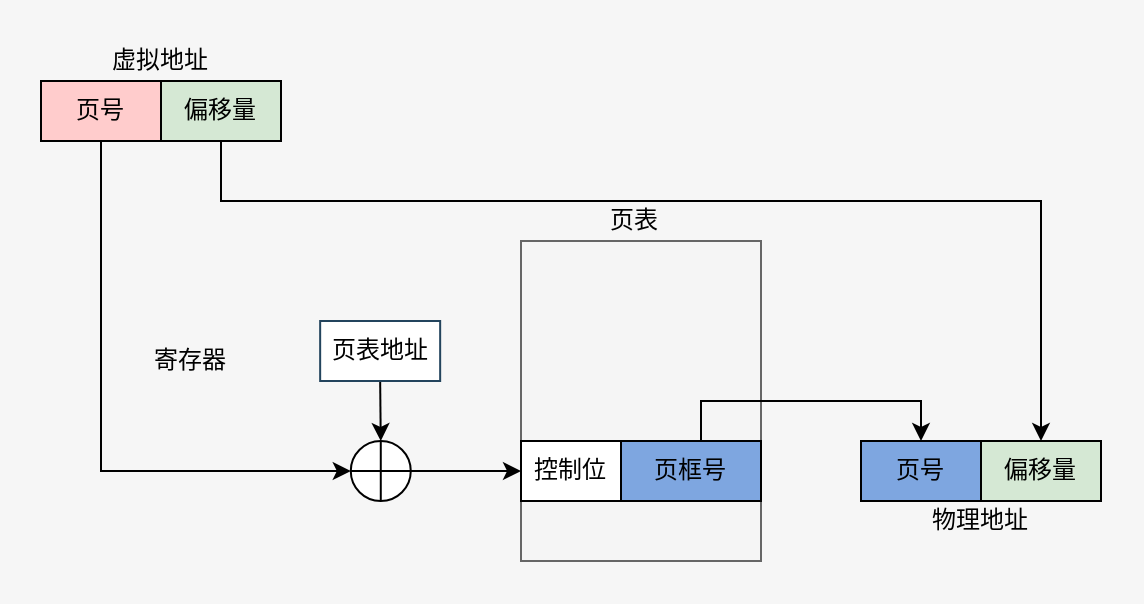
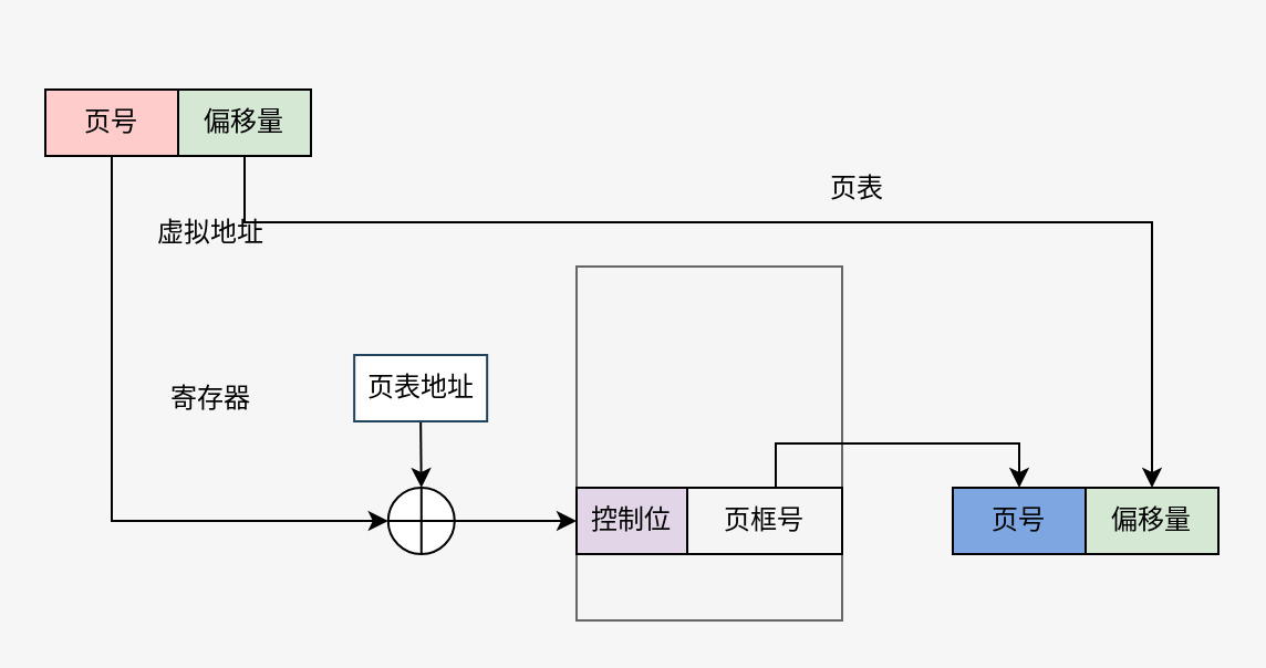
- <mxCell id="18" value="虚拟地址" style="text;html=1;strokeColor=none;fillColor=none;align=center;verticalAlign=middle;whiteSpace=wrap;rounded=0;" vertex="1" parent="1"><mxGeometry x="53" y="20" width="54" height="20" as="geometry" /></mxCell>
+ <mxCell id="18" value="虚拟地址" style="text;html=1;strokeColor=none;fillColor=none;align=center;verticalAlign=middle;whiteSpace=wrap;rounded=0;" vertex="1" parent="1"><mxGeometry x="68" y="95" width="54" height="20" as="geometry" /></mxCell>
- <mxCell id="20" value="页表" style="text;html=1;strokeColor=none;fillColor=none;align=center;verticalAlign=middle;whiteSpace=wrap;rounded=0;" vertex="1" parent="1"><mxGeometry x="290.26" y="100" width="54" height="20" as="geometry" /></mxCell>
+ <mxCell id="20" value="页表" style="text;html=1;strokeColor=none;fillColor=none;align=center;verticalAlign=middle;whiteSpace=wrap;rounded=0;" vertex="1" parent="1"><mxGeometry x="360.26" y="75" width="54" height="20" as="geometry" /></mxCell>
- <mxCell id="15" value="控制位" style="rounded=0;whiteSpace=wrap;html=1;" vertex="1" parent="12"><mxGeometry y="100" width="50" height="30.0" as="geometry" /></mxCell>
+ <mxCell id="15" value="控制位" style="rounded=0;whiteSpace=wrap;html=1;fillColor=#e1d5e7;" vertex="1" parent="12"><mxGeometry y="100" width="50" height="30.0" as="geometry" /></mxCell>
- <mxCell id="16" value="页框号" style="rounded=0;whiteSpace=wrap;html=1;fillColor=#7EA6E0;" vertex="1" parent="12"><mxGeometry x="50" y="100" width="70" height="30.0" as="geometry" /></mxCell>
+ <mxCell id="16" value="页框号" style="rounded=0;whiteSpace=wrap;html=1;fillColor=#f5f5f5;" vertex="1" parent="12"><mxGeometry x="50" y="100" width="70" height="30.0" as="geometry" /></mxCell>
- <mxCell id="21" value="物理地址" style="text;html=1;strokeColor=none;fillColor=none;align=center;verticalAlign=middle;whiteSpace=wrap;rounded=0;" vertex="1" parent="1"><mxGeometry x="463" y="250" width="54" height="20" as="geometry" /></mxCell>
